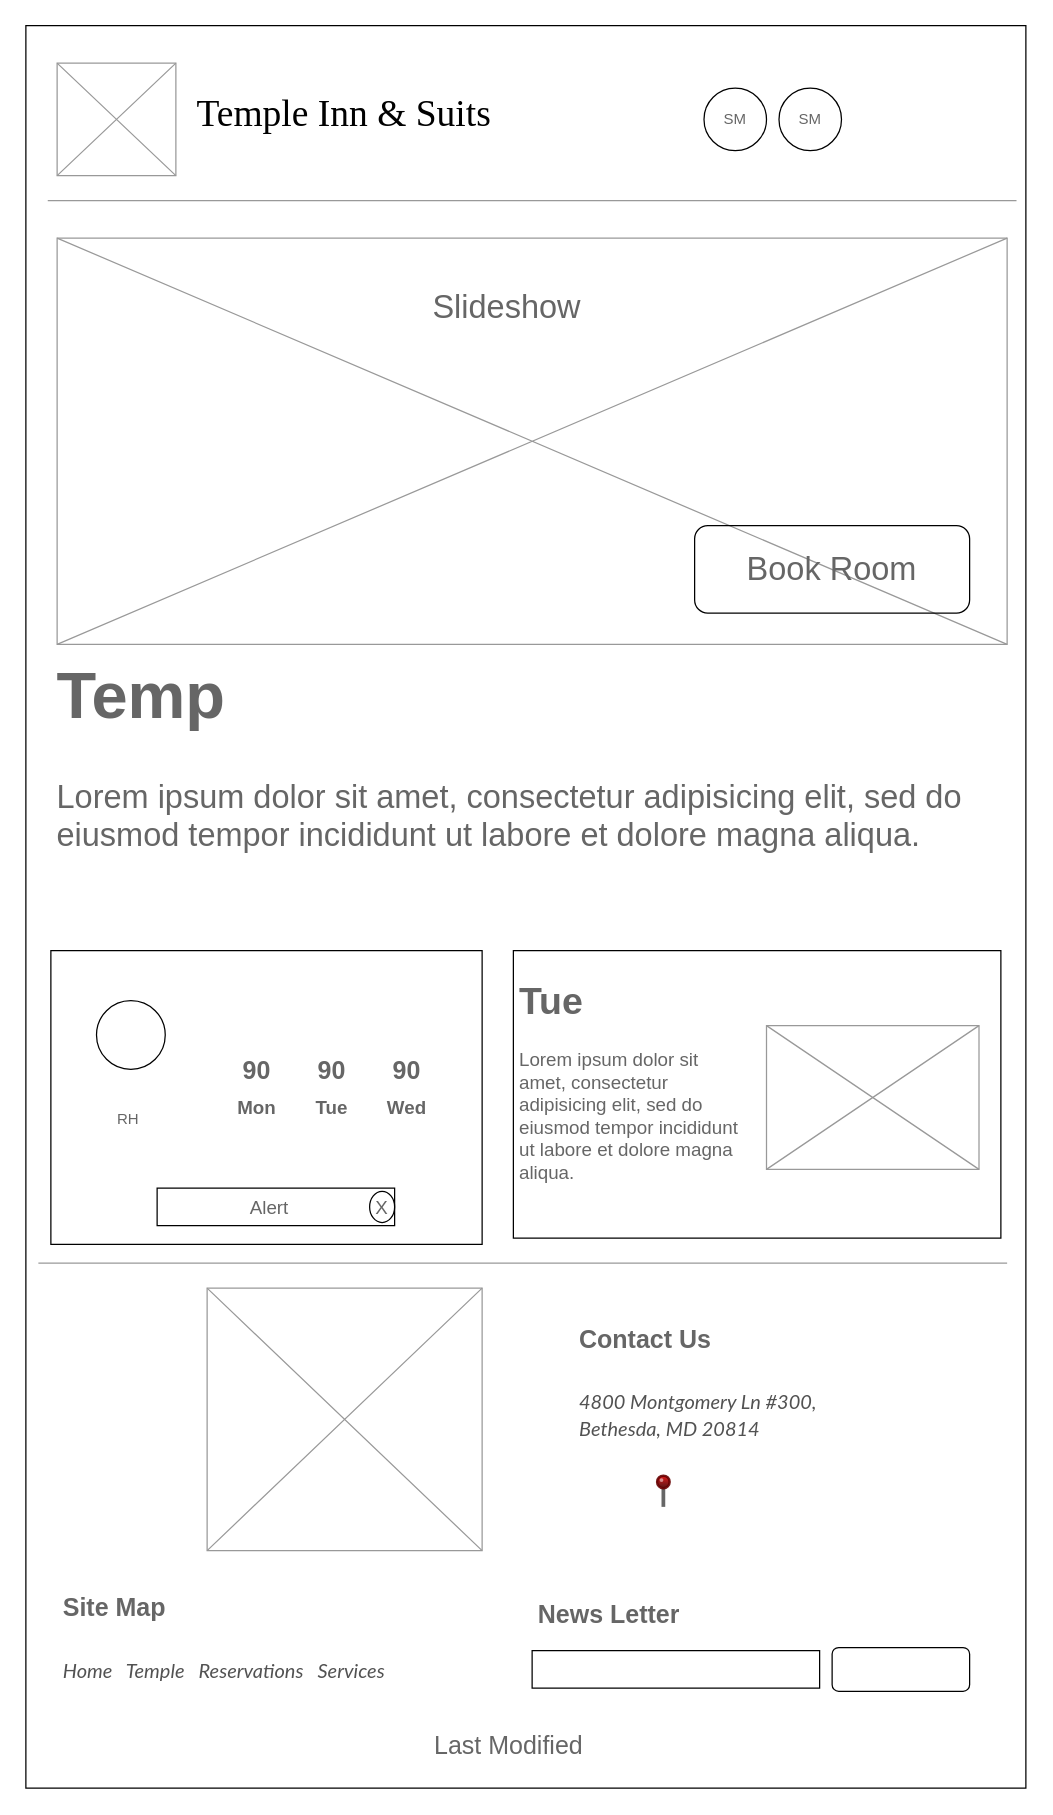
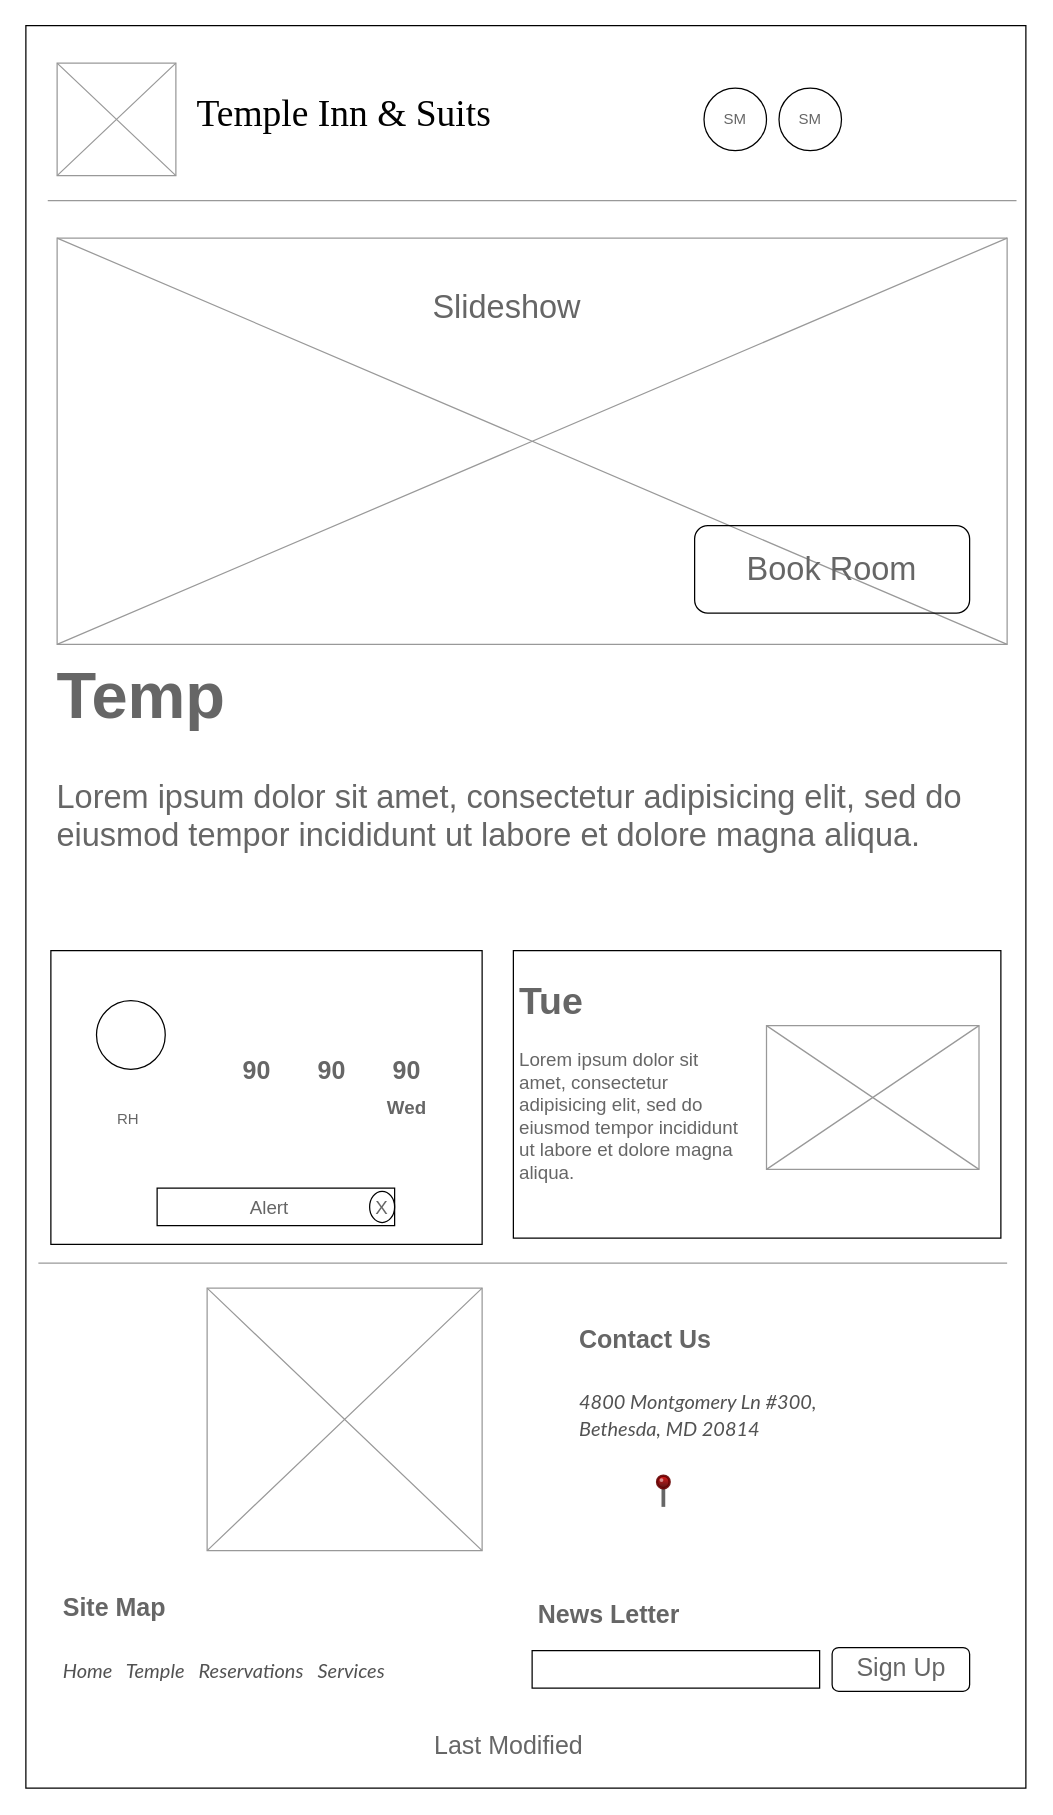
- <mxCell id="18" value="Mon" style="text;html=1;strokeColor=none;fillColor=none;align=center;verticalAlign=middle;whiteSpace=wrap;rounded=0;fontColor=#666;fontSize=15;fontStyle=1" parent="1" vertex="1"><mxGeometry x="175" y="870" width="60" height="30" as="geometry" /></mxCell>
- <mxCell id="20" value="Tue" style="text;html=1;strokeColor=none;fillColor=none;align=center;verticalAlign=middle;whiteSpace=wrap;rounded=0;fontColor=#666;fontSize=15;fontStyle=1" parent="1" vertex="1"><mxGeometry x="235" y="870" width="60" height="30" as="geometry" /></mxCell>
+ <mxCell id="3" value="Sign Up" style="text;html=1;strokeColor=none;fillColor=none;align=center;verticalAlign=middle;whiteSpace=wrap;rounded=0;labelBackgroundColor=default;fontSize=20;fontColor=#666;" parent="1" vertex="1"><mxGeometry x="677.5" y="1317.5" width="85" height="30" as="geometry" /></mxCell>
